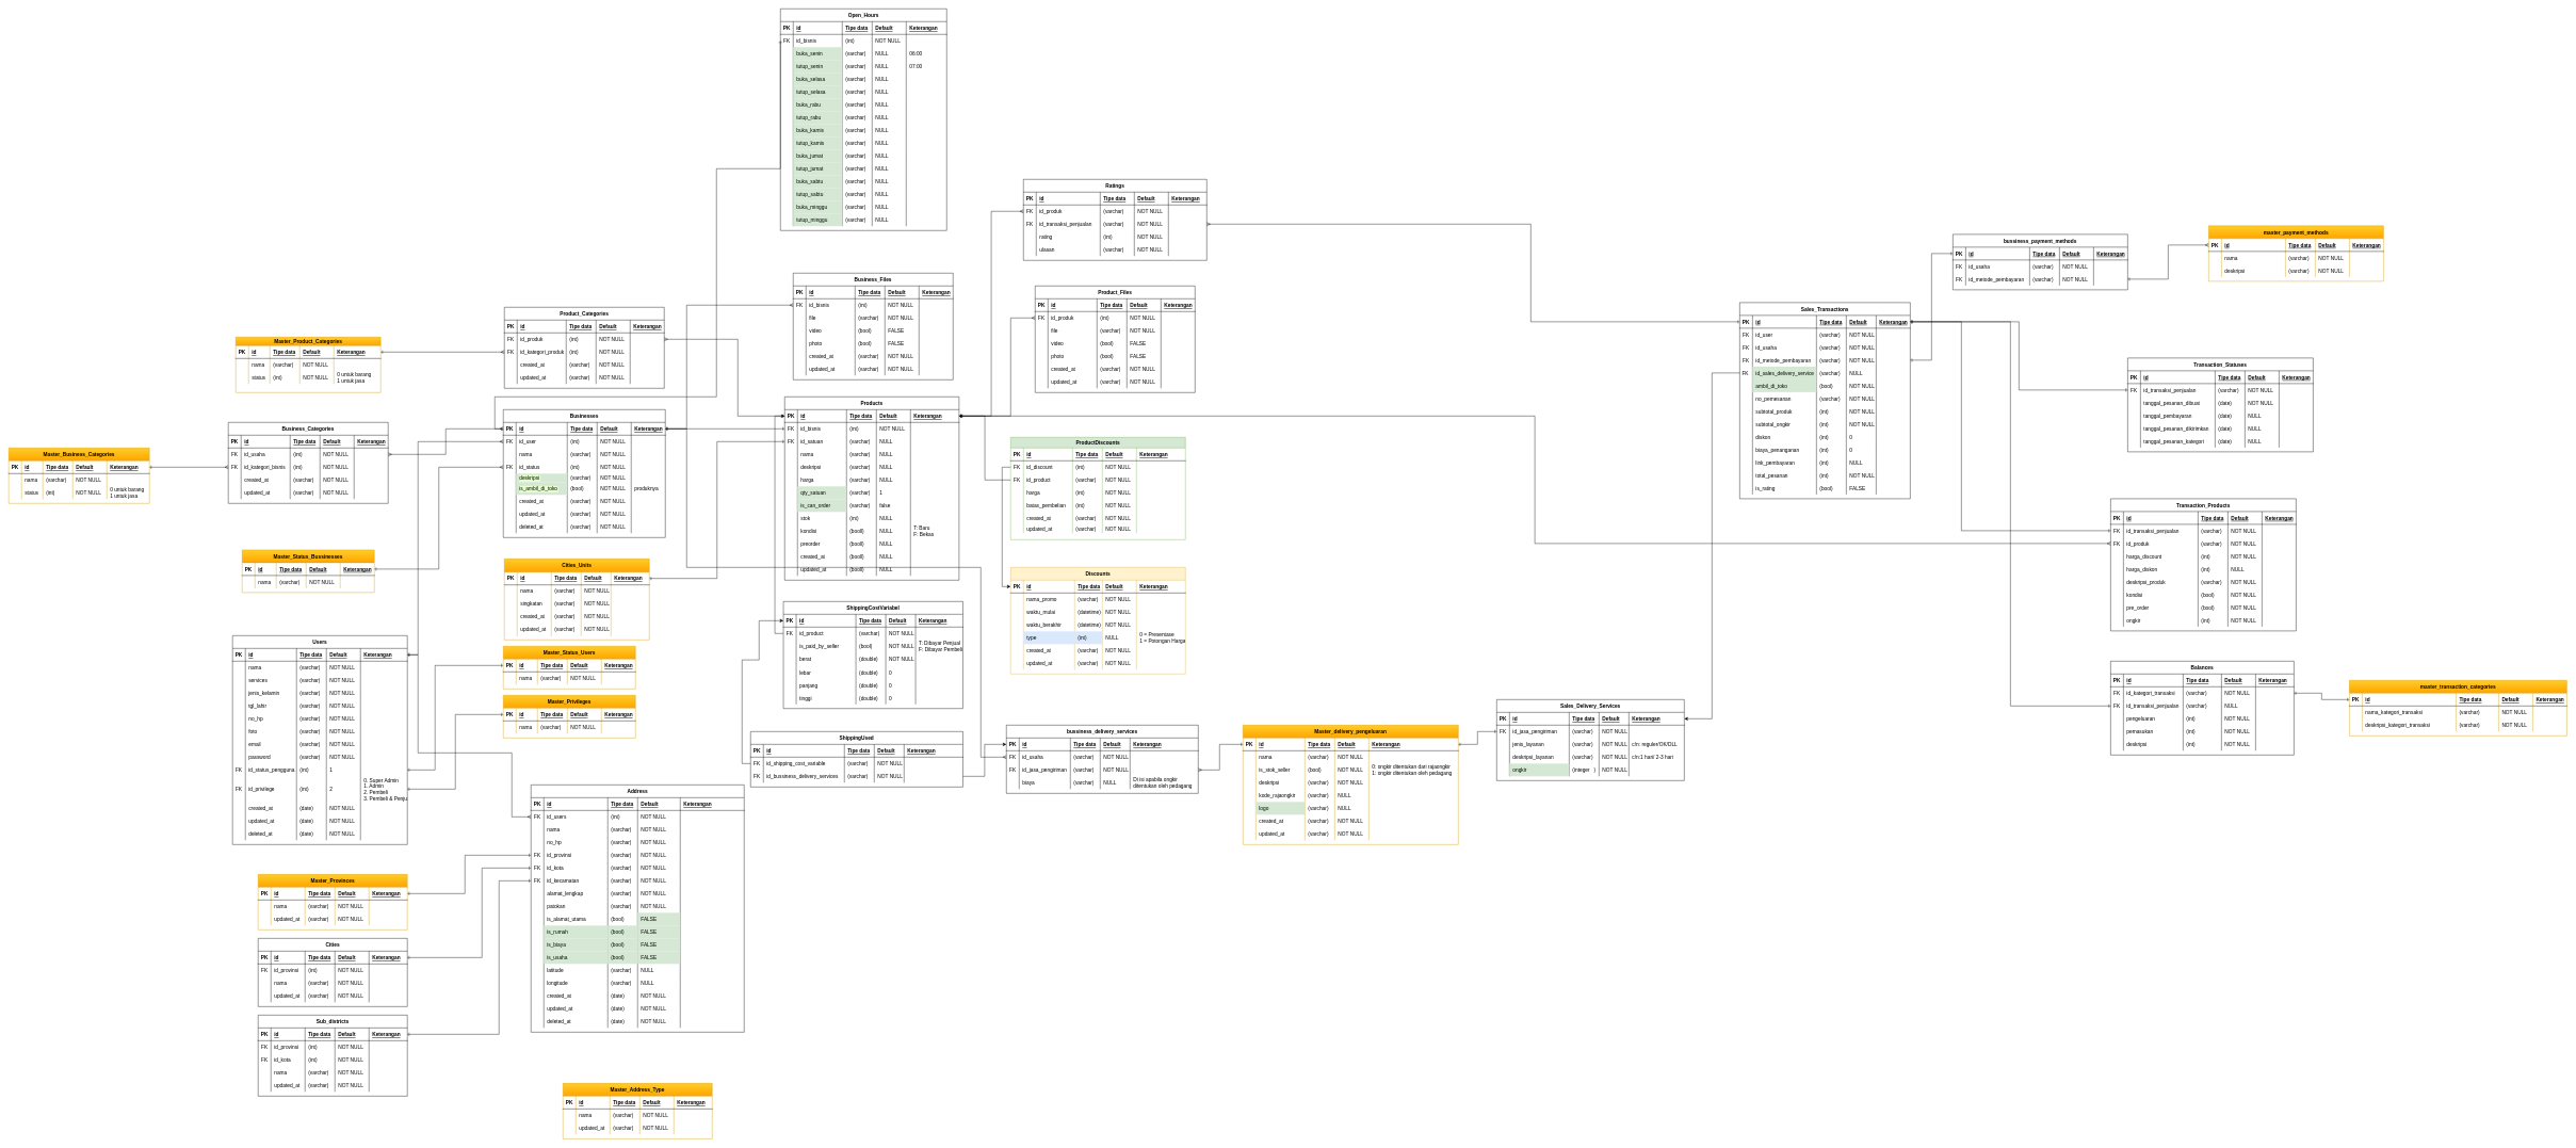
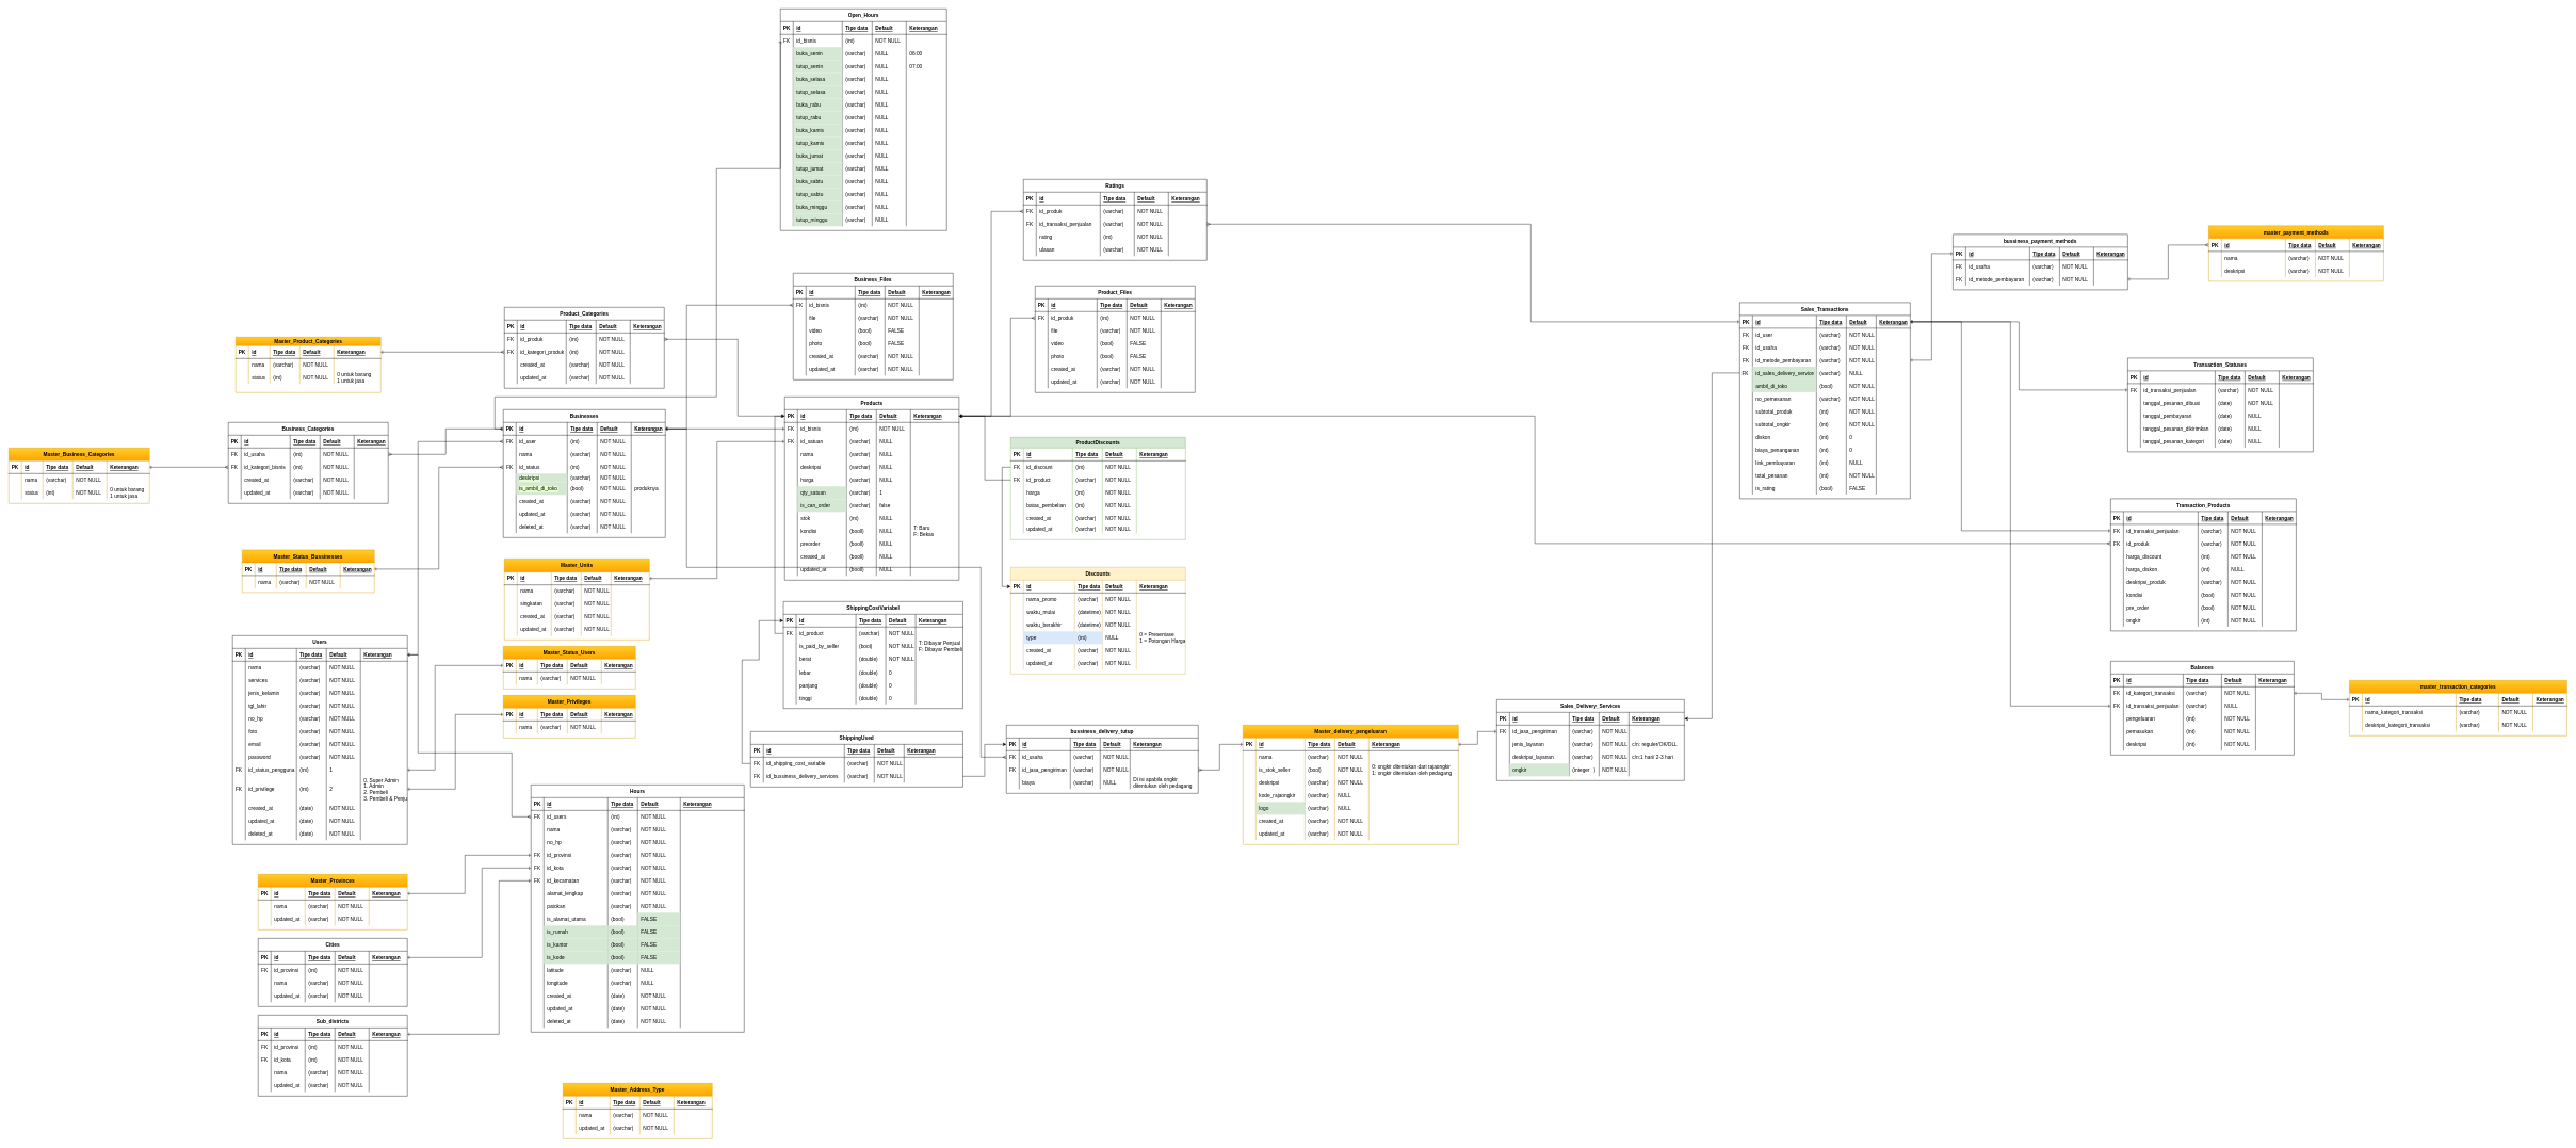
- <mxCell id="653" value="Cities_Units" style="shape=table;startSize=31;container=1;collapsible=1;childLayout=tableLayout;fixedRows=1;rowLines=0;fontStyle=1;align=center;resizeLast=1;fillColor=#ffcd28;gradientColor=#ffa500;strokeColor=#d79b00;" parent="1" vertex="1"><mxGeometry x="1182.5" y="1310" width="340" height="190" as="geometry" /></mxCell>
+ <mxCell id="653" value="Master_Units" style="shape=table;startSize=31;container=1;collapsible=1;childLayout=tableLayout;fixedRows=1;rowLines=0;fontStyle=1;align=center;resizeLast=1;fillColor=#ffcd28;gradientColor=#ffa500;strokeColor=#d79b00;" parent="1" vertex="1"><mxGeometry x="1182.5" y="1310" width="340" height="190" as="geometry" /></mxCell>
- <mxCell id="900" value="bussiness_delivery_services" style="shape=table;startSize=30;container=1;collapsible=1;childLayout=tableLayout;fixedRows=1;rowLines=0;fontStyle=1;align=center;resizeLast=1;" parent="1" vertex="1"><mxGeometry x="2360" y="1700" width="450" height="160" as="geometry" /></mxCell>
+ <mxCell id="900" value="bussiness_delivery_tutup" style="shape=table;startSize=30;container=1;collapsible=1;childLayout=tableLayout;fixedRows=1;rowLines=0;fontStyle=1;align=center;resizeLast=1;" parent="1" vertex="1"><mxGeometry x="2360" y="1700" width="450" height="160" as="geometry" /></mxCell>
- <mxCell id="100" value="Address" style="shape=table;startSize=30;container=1;collapsible=1;childLayout=tableLayout;fixedRows=1;rowLines=0;fontStyle=1;align=center;resizeLast=1;" parent="1" vertex="1"><mxGeometry x="1245" y="1840" width="500" height="580" as="geometry" /></mxCell>
+ <mxCell id="100" value="Hours" style="shape=table;startSize=30;container=1;collapsible=1;childLayout=tableLayout;fixedRows=1;rowLines=0;fontStyle=1;align=center;resizeLast=1;" parent="1" vertex="1"><mxGeometry x="1245" y="1840" width="500" height="580" as="geometry" /></mxCell>
- <mxCell id="169" value="is_biaya" style="shape=partialRectangle;connectable=0;fillColor=#d5e8d4;top=0;left=0;bottom=0;right=0;align=left;spacingLeft=6;overflow=hidden;strokeColor=#82b366;" parent="167" vertex="1"><mxGeometry x="30" width="150" height="30" as="geometry"><mxRectangle width="150" height="30" as="alternateBounds" /></mxGeometry></mxCell>
+ <mxCell id="169" value="is_kantor" style="shape=partialRectangle;connectable=0;fillColor=#d5e8d4;top=0;left=0;bottom=0;right=0;align=left;spacingLeft=6;overflow=hidden;strokeColor=#82b366;" parent="167" vertex="1"><mxGeometry x="30" width="150" height="30" as="geometry"><mxRectangle width="150" height="30" as="alternateBounds" /></mxGeometry></mxCell>
- <mxCell id="175" value="is_usaha" style="shape=partialRectangle;connectable=0;fillColor=#d5e8d4;top=0;left=0;bottom=0;right=0;align=left;spacingLeft=6;overflow=hidden;strokeColor=#82b366;" parent="173" vertex="1"><mxGeometry x="30" width="150" height="30" as="geometry"><mxRectangle width="150" height="30" as="alternateBounds" /></mxGeometry></mxCell>
+ <mxCell id="175" value="is_kode" style="shape=partialRectangle;connectable=0;fillColor=#d5e8d4;top=0;left=0;bottom=0;right=0;align=left;spacingLeft=6;overflow=hidden;strokeColor=#82b366;" parent="173" vertex="1"><mxGeometry x="30" width="150" height="30" as="geometry"><mxRectangle width="150" height="30" as="alternateBounds" /></mxGeometry></mxCell>
